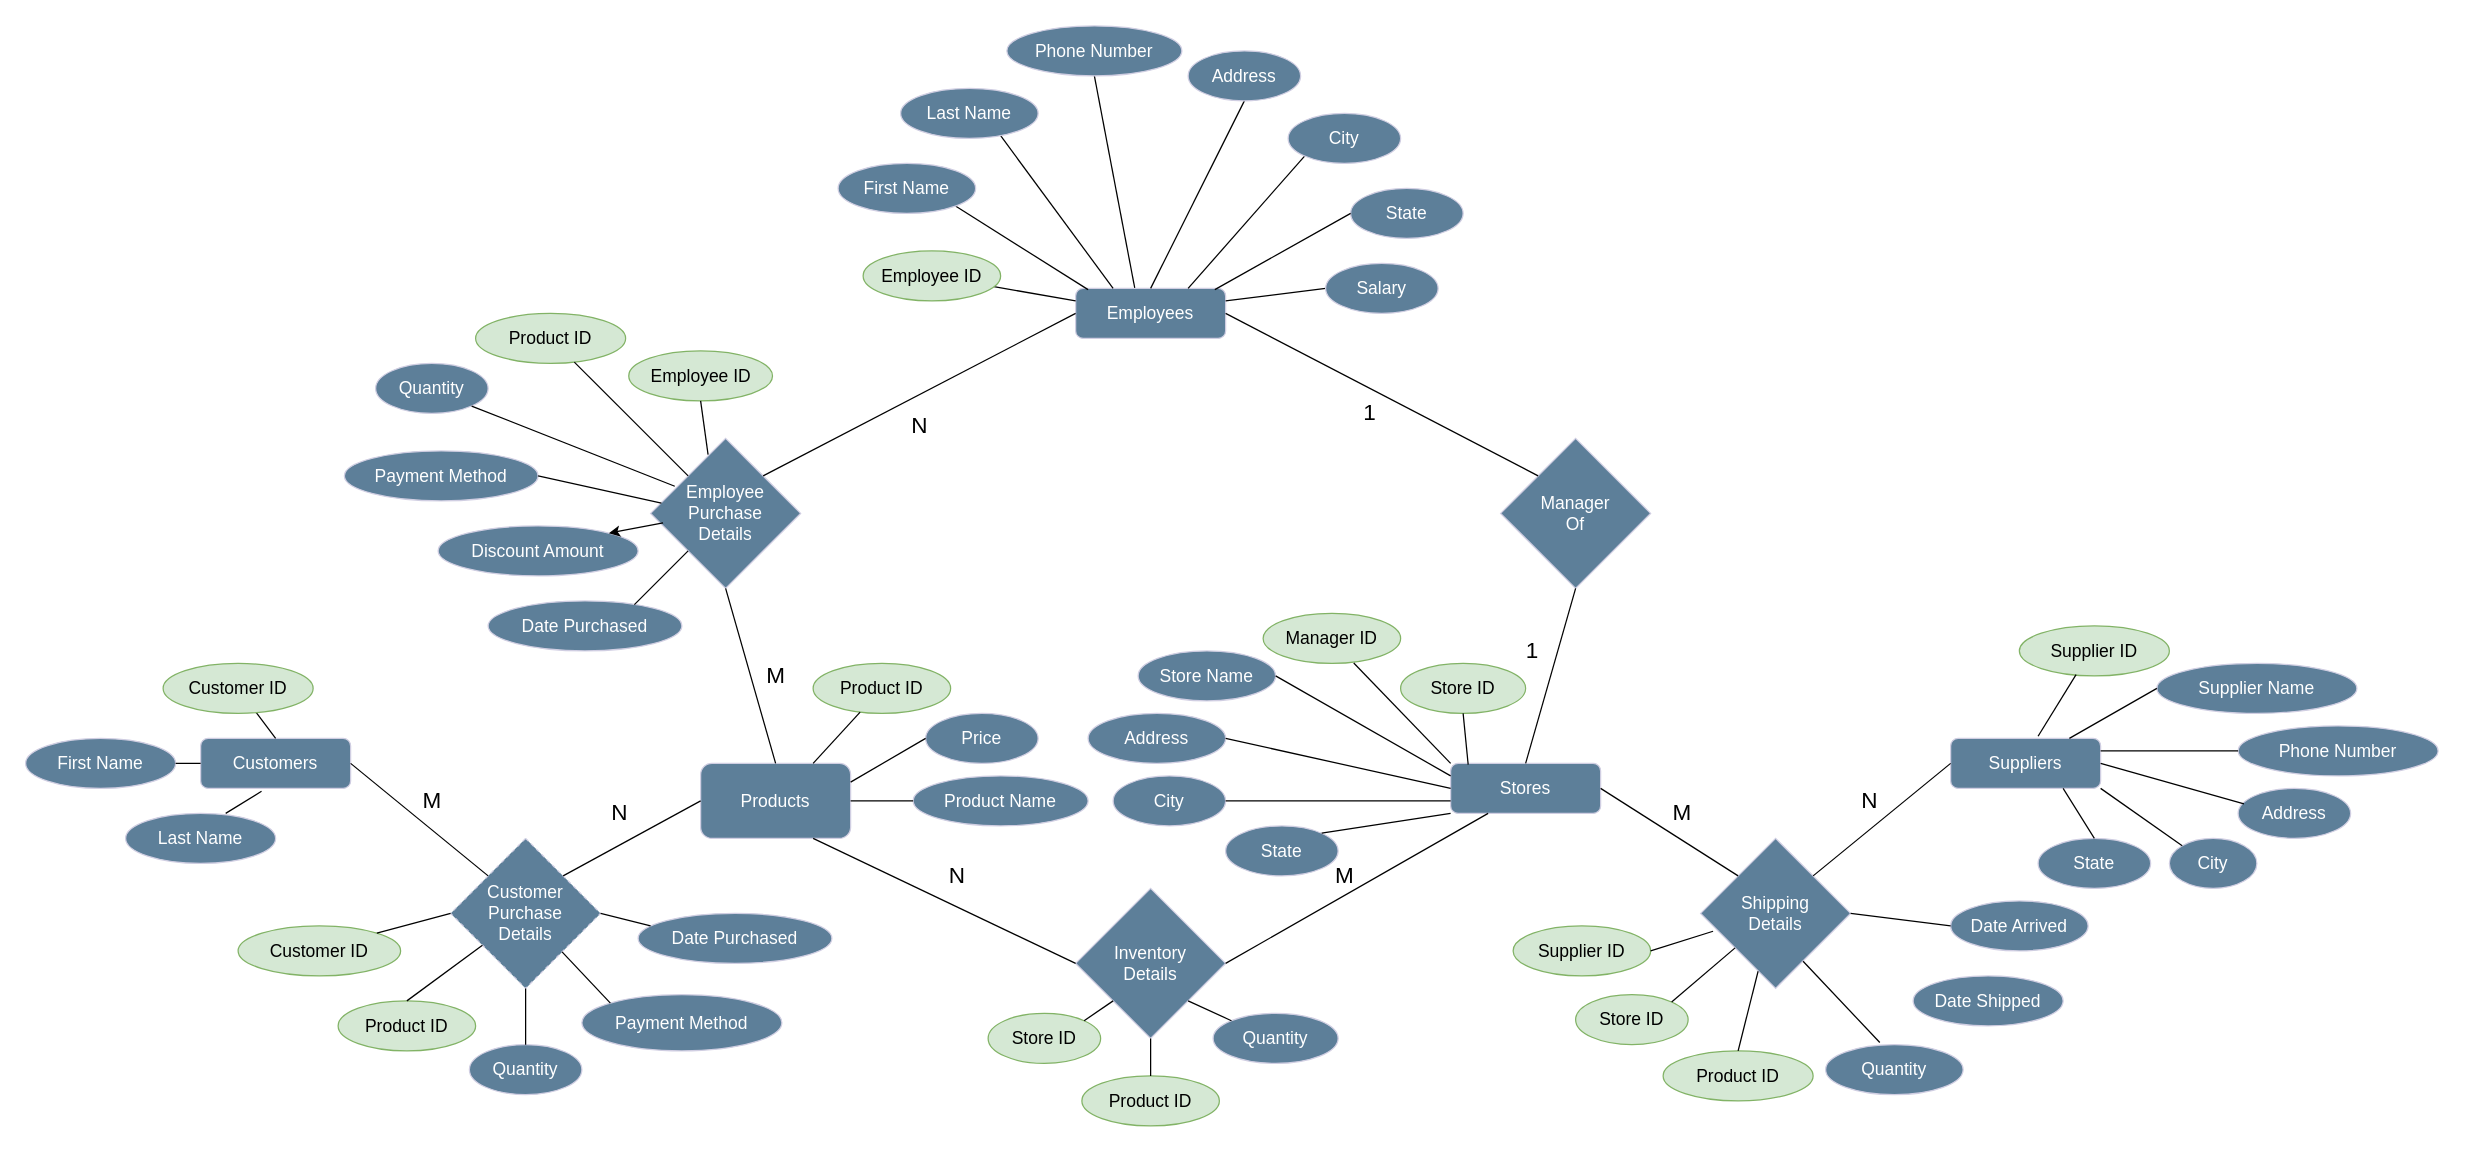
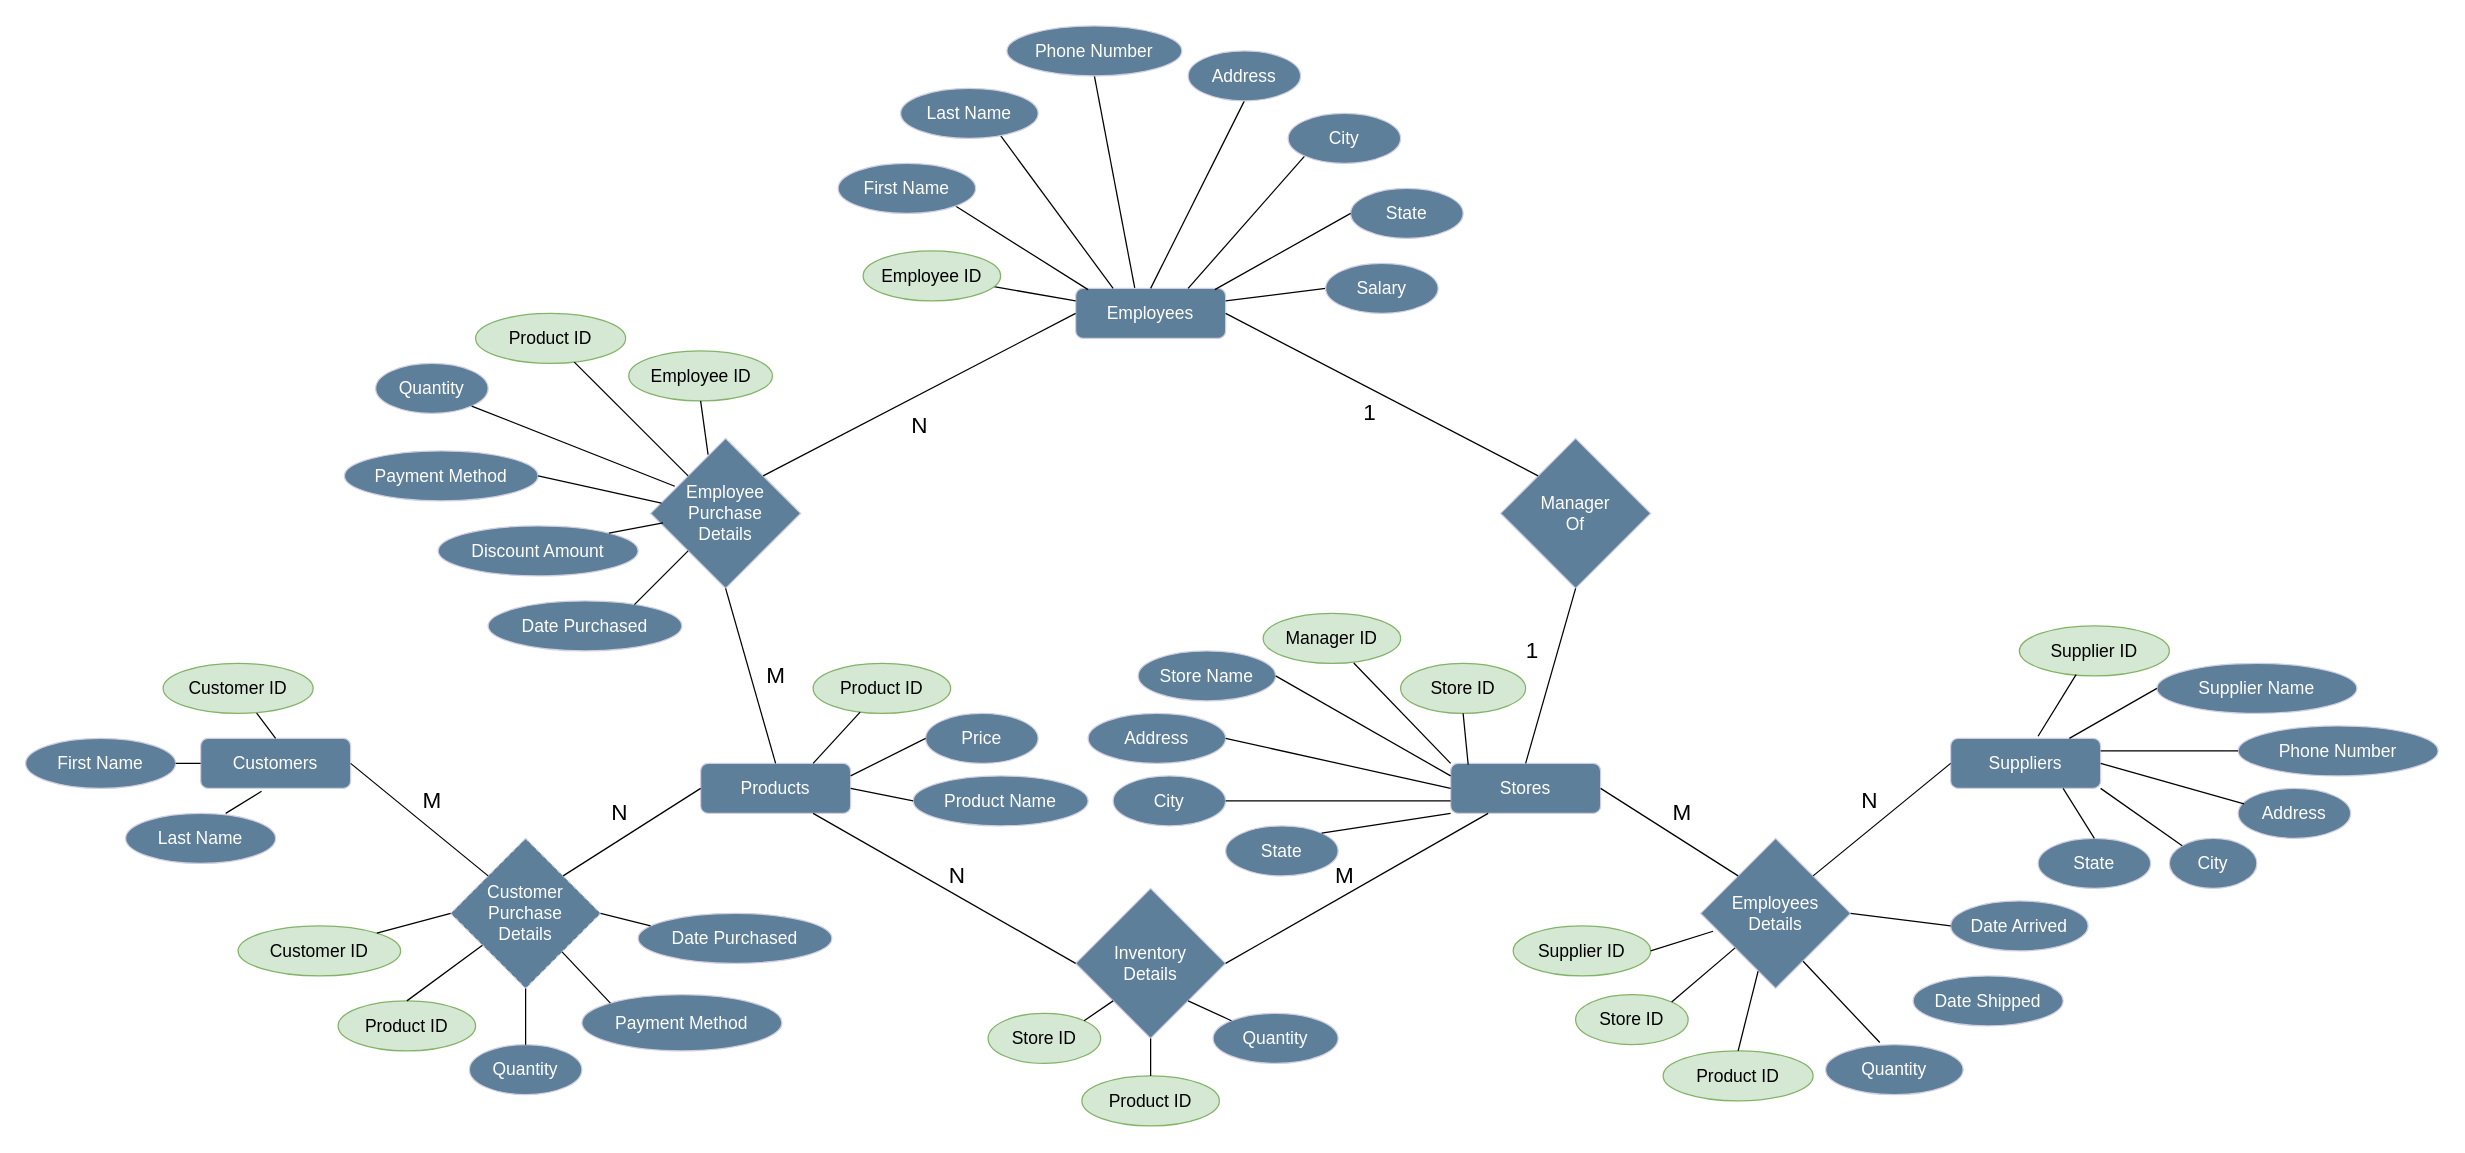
- <mxCell id="100" value="" style="endArrow=classic;html=1;strokeColor=#000000;fontSize=14;fontColor=#FFFFFF;exitX=0.083;exitY=0.564;exitDx=0;exitDy=0;entryX=1;entryY=0;entryDx=0;entryDy=0;exitPerimeter=0;" parent="1" source="7" target="62" edge="1"><mxGeometry width="50" height="50" relative="1" as="geometry"><mxPoint x="876.106" y="406.397" as="sourcePoint" /><mxPoint x="805.37" y="400" as="targetPoint" /></mxGeometry></mxCell>
+ <mxCell id="100" value="" style="endArrow=none;html=1;strokeColor=#000000;fontSize=14;fontColor=#FFFFFF;exitX=0.083;exitY=0.564;exitDx=0;exitDy=0;entryX=1;entryY=0;entryDx=0;entryDy=0;exitPerimeter=0;" parent="1" source="7" target="62" edge="1"><mxGeometry width="50" height="50" relative="1" as="geometry"><mxPoint x="876.106" y="406.397" as="sourcePoint" /><mxPoint x="805.37" y="400" as="targetPoint" /></mxGeometry></mxCell>
- <mxCell id="4" value="&lt;font style=&quot;font-size: 14px;&quot;&gt;Products&lt;/font&gt;" style="rounded=1;whiteSpace=wrap;html=1;fillColor=#5D7F99;strokeColor=#D0CEE2;fontSize=14;fontColor=#FFFFFF;" parent="1" vertex="1"><mxGeometry x="560" y="610" width="120" height="60" as="geometry" /></mxCell>
+ <mxCell id="4" value="&lt;font style=&quot;font-size: 14px;&quot;&gt;Products&lt;/font&gt;" style="rounded=1;whiteSpace=wrap;html=1;fillColor=#5D7F99;strokeColor=#D0CEE2;fontSize=14;fontColor=#FFFFFF;" parent="1" vertex="1"><mxGeometry x="560" y="610" width="120" height="40" as="geometry" /></mxCell>
- <mxCell id="10" value="&lt;font style=&quot;font-size: 14px;&quot;&gt;Shipping&lt;br style=&quot;font-size: 14px;&quot;&gt;Details&lt;br style=&quot;font-size: 14px;&quot;&gt;&lt;/font&gt;" style="rhombus;whiteSpace=wrap;html=1;fillColor=#5D7F99;strokeColor=#D0CEE2;fontSize=14;fontColor=#FFFFFF;" parent="1" vertex="1"><mxGeometry x="1360" y="670" width="120" height="120" as="geometry" /></mxCell>
+ <mxCell id="10" value="&lt;font style=&quot;font-size: 14px;&quot;&gt;Employees&lt;br style=&quot;font-size: 14px;&quot;&gt;Details&lt;br style=&quot;font-size: 14px;&quot;&gt;&lt;/font&gt;" style="rhombus;whiteSpace=wrap;html=1;fillColor=#5D7F99;strokeColor=#D0CEE2;fontSize=14;fontColor=#FFFFFF;" parent="1" vertex="1"><mxGeometry x="1360" y="670" width="120" height="120" as="geometry" /></mxCell>
